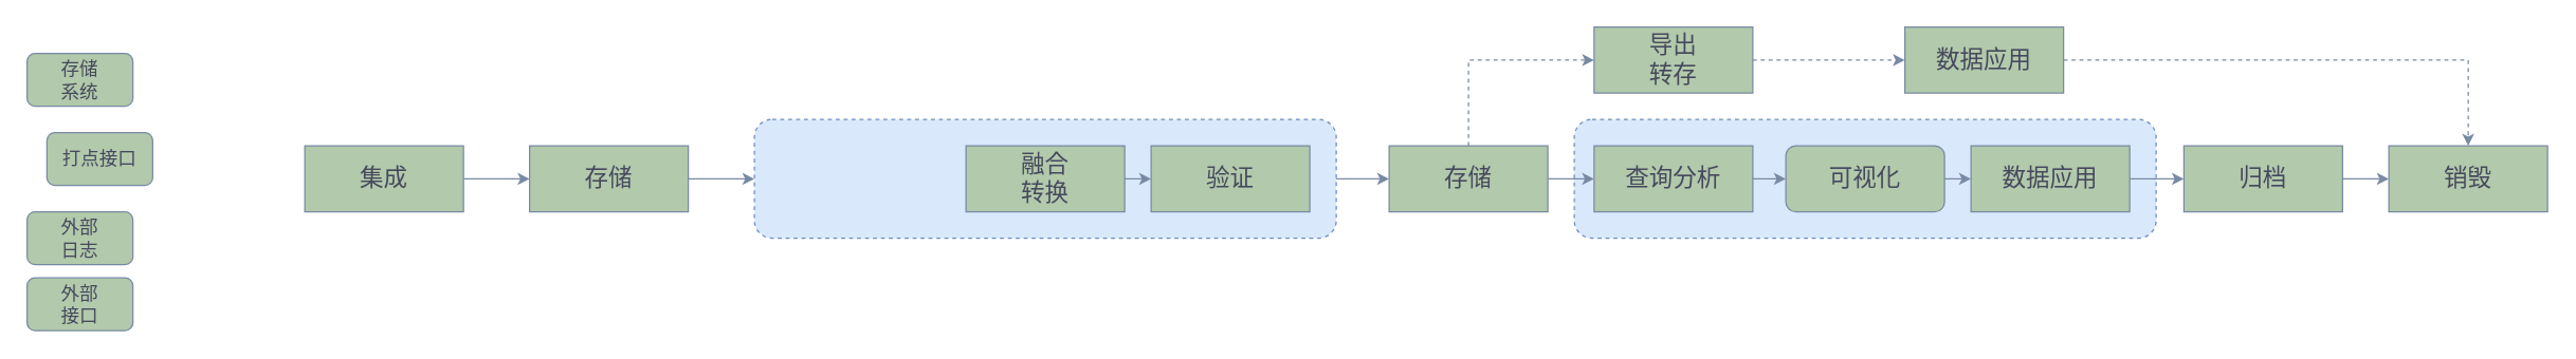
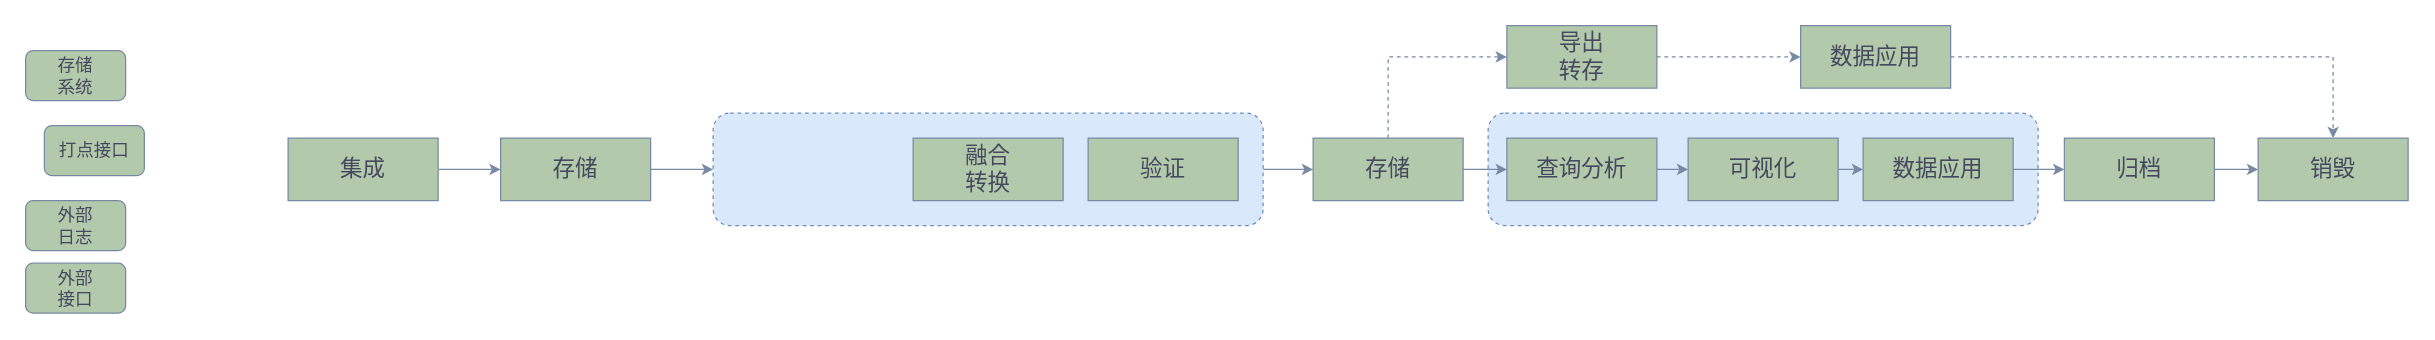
- <mxCell id="27" style="edgeStyle=orthogonalEdgeStyle;rounded=0;orthogonalLoop=1;jettySize=auto;html=1;exitX=1;exitY=0.5;exitDx=0;exitDy=0;entryX=0;entryY=0.5;entryDx=0;entryDy=0;strokeColor=#788AA3;fontColor=#46495D;" edge="1" parent="23" source="25" target="26"><mxGeometry relative="1" as="geometry" /></mxCell>
- <mxCell id="32" value="&lt;font style=&quot;font-size: 18px&quot;&gt;可视化&lt;/font&gt;" style="whiteSpace=wrap;html=1;fillColor=#B2C9AB;strokeColor=#788AA3;fontColor=#46495D;rounded=1;" vertex="1" parent="1"><mxGeometry x="1350" y="110" width="120" height="50" as="geometry" /></mxCell>
+ <mxCell id="32" value="&lt;font style=&quot;font-size: 18px&quot;&gt;可视化&lt;/font&gt;" style="rounded=0;whiteSpace=wrap;html=1;fillColor=#B2C9AB;strokeColor=#788AA3;fontColor=#46495D;" vertex="1" parent="1"><mxGeometry x="1350" y="110" width="120" height="50" as="geometry" /></mxCell>
